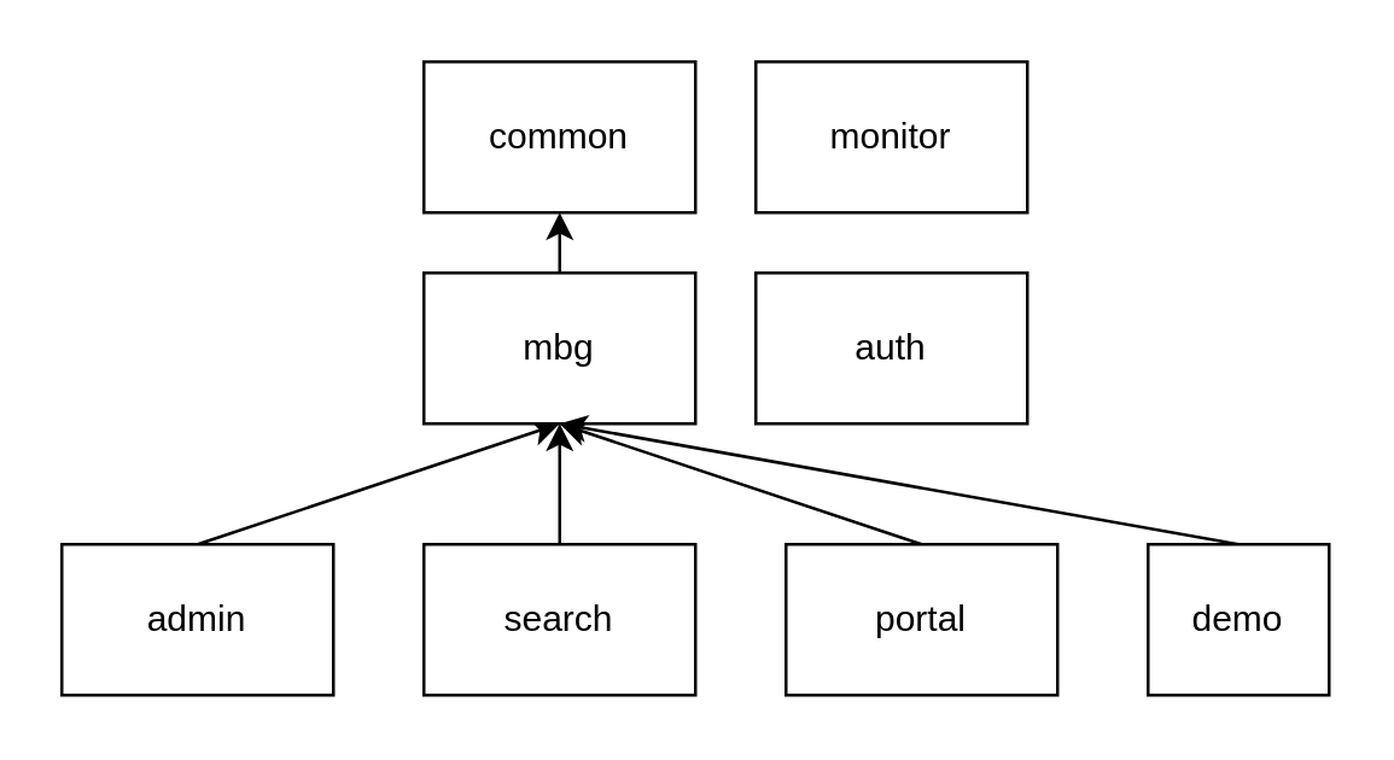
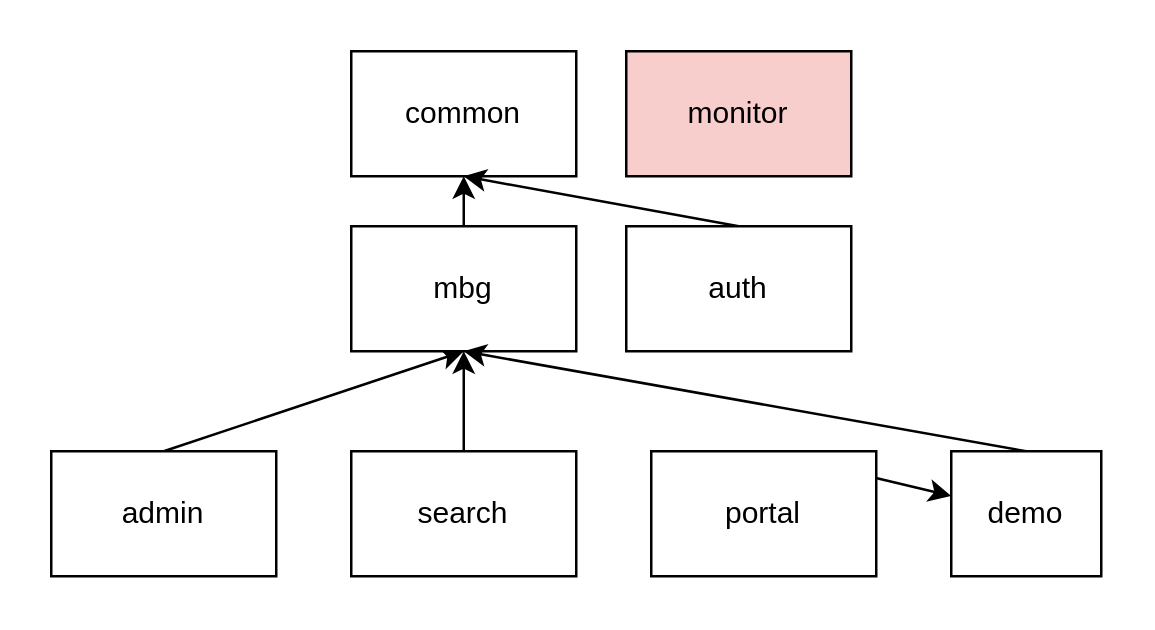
- <mxCell id="15" value="monitor" style="rounded=0;whiteSpace=wrap;html=1;" vertex="1" parent="1"><mxGeometry x="250" y="20" width="90" height="50" as="geometry" /></mxCell>
+ <mxCell id="15" value="monitor" style="rounded=0;whiteSpace=wrap;html=1;fillColor=#f8cecc;" vertex="1" parent="1"><mxGeometry x="250" y="20" width="90" height="50" as="geometry" /></mxCell>
+ <mxCell id="11" style="edgeStyle=none;rounded=0;orthogonalLoop=1;jettySize=auto;html=1;exitX=0.5;exitY=0;exitDx=0;exitDy=0;entryX=0.5;entryY=1;entryDx=0;entryDy=0;" edge="1" parent="1" source="12" target="10"><mxGeometry relative="1" as="geometry" /></mxCell>
- <mxCell id="6" style="edgeStyle=none;rounded=0;orthogonalLoop=1;jettySize=auto;html=1;exitX=0.5;exitY=0;exitDx=0;exitDy=0;entryX=0.5;entryY=1;entryDx=0;entryDy=0;" edge="1" parent="1" source="7" target="9"><mxGeometry relative="1" as="geometry" /></mxCell>
+ <mxCell id="6" style="edgeStyle=none;rounded=0;orthogonalLoop=1;jettySize=auto;html=1;exitX=0.5;exitY=0;exitDx=0;exitDy=0;" edge="1" parent="1" source="7" target="14"><mxGeometry relative="1" as="geometry" /></mxCell>
